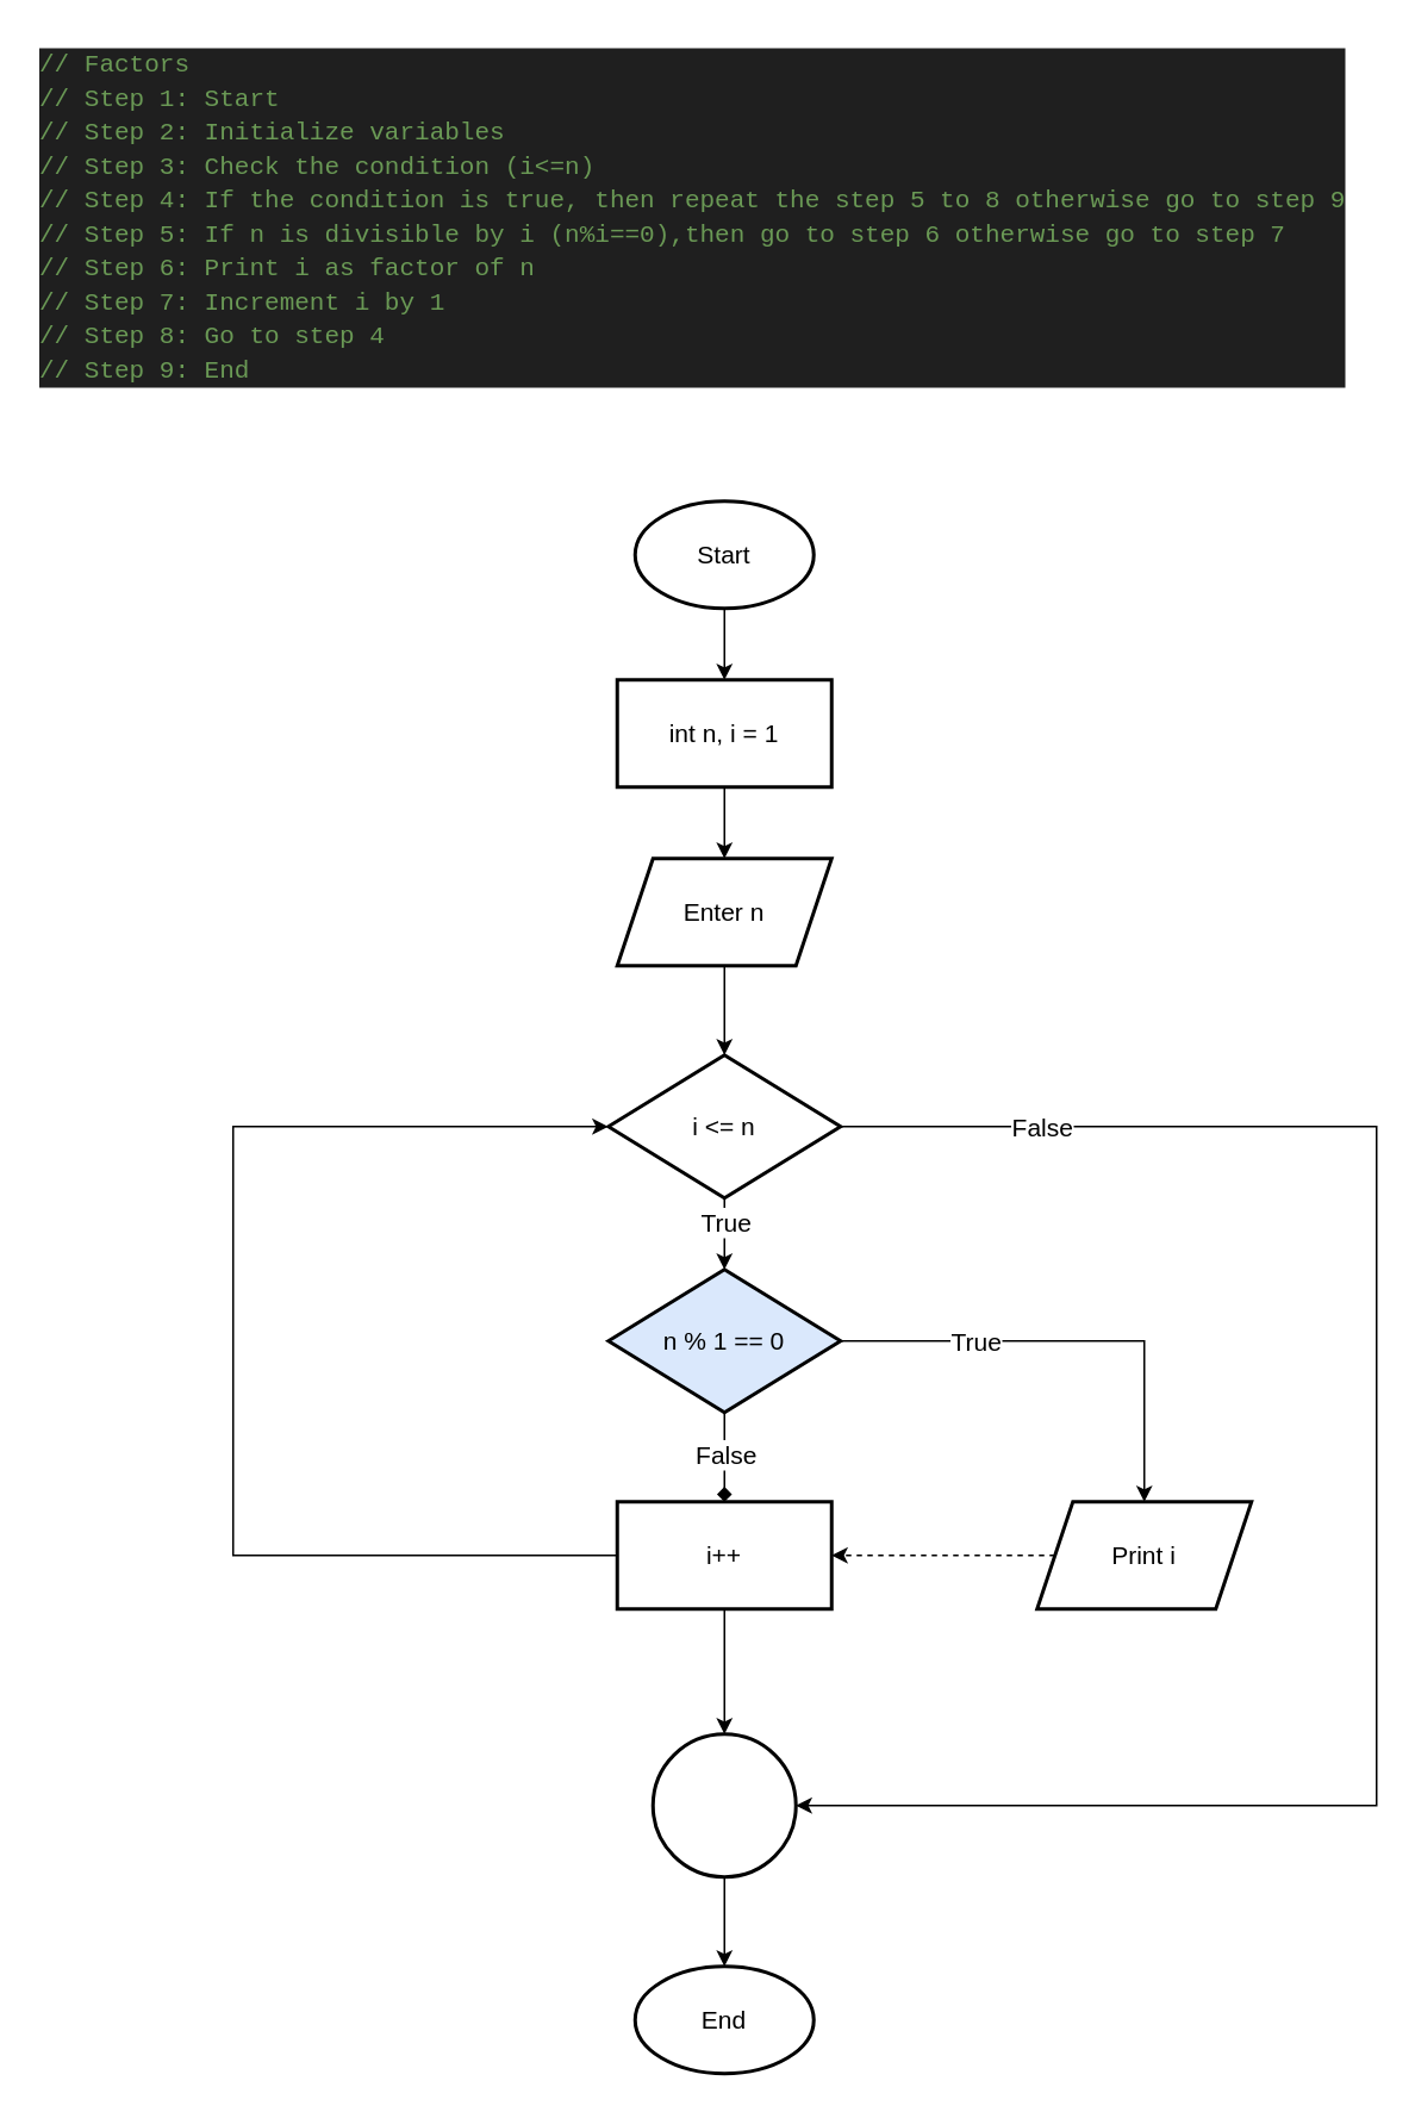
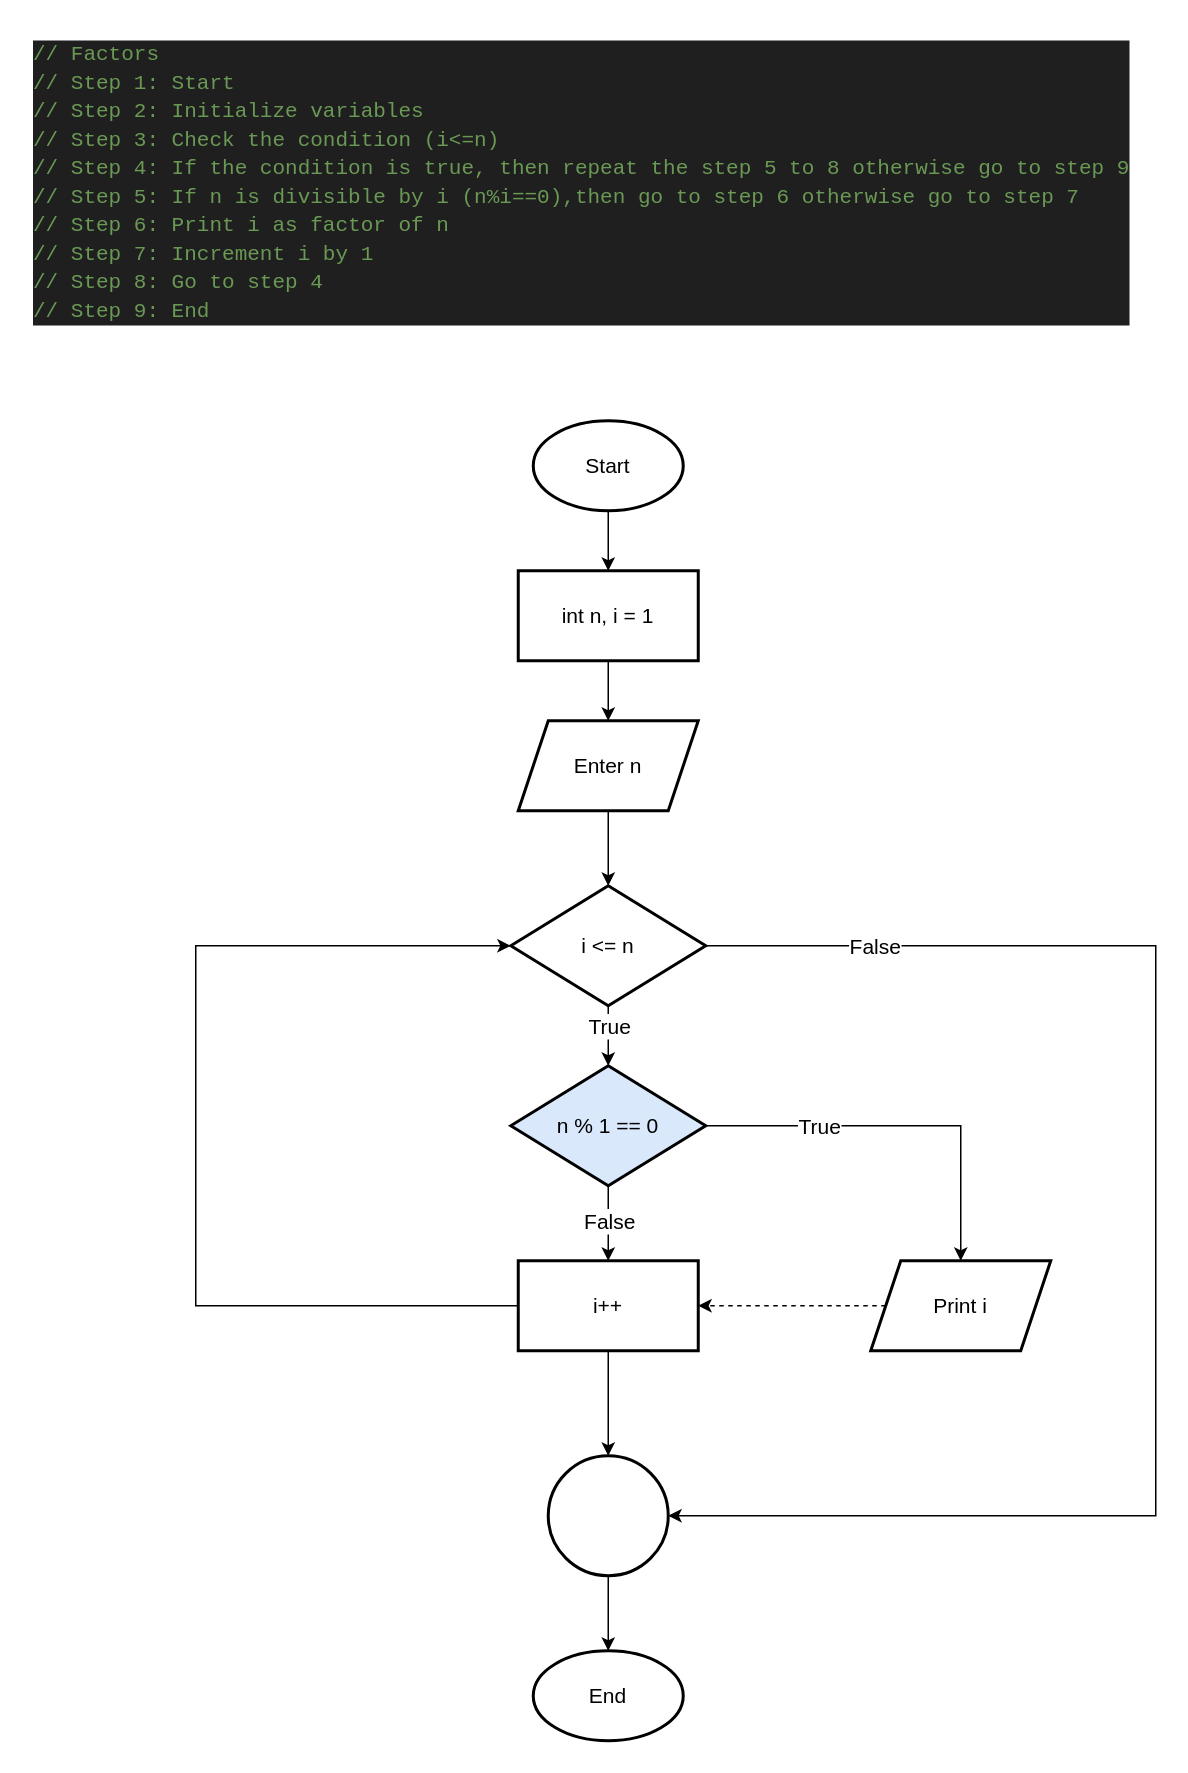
- <mxCell id="17" value="" style="edgeStyle=orthogonalEdgeStyle;rounded=0;orthogonalLoop=1;jettySize=auto;html=1;fontSize=14;endArrow=diamond;" edge="1" parent="1" source="19" target="24"><mxGeometry relative="1" as="geometry" /></mxCell>
+ <mxCell id="17" value="" style="edgeStyle=orthogonalEdgeStyle;rounded=0;orthogonalLoop=1;jettySize=auto;html=1;fontSize=14;" edge="1" parent="1" source="19" target="24"><mxGeometry relative="1" as="geometry" /></mxCell>
